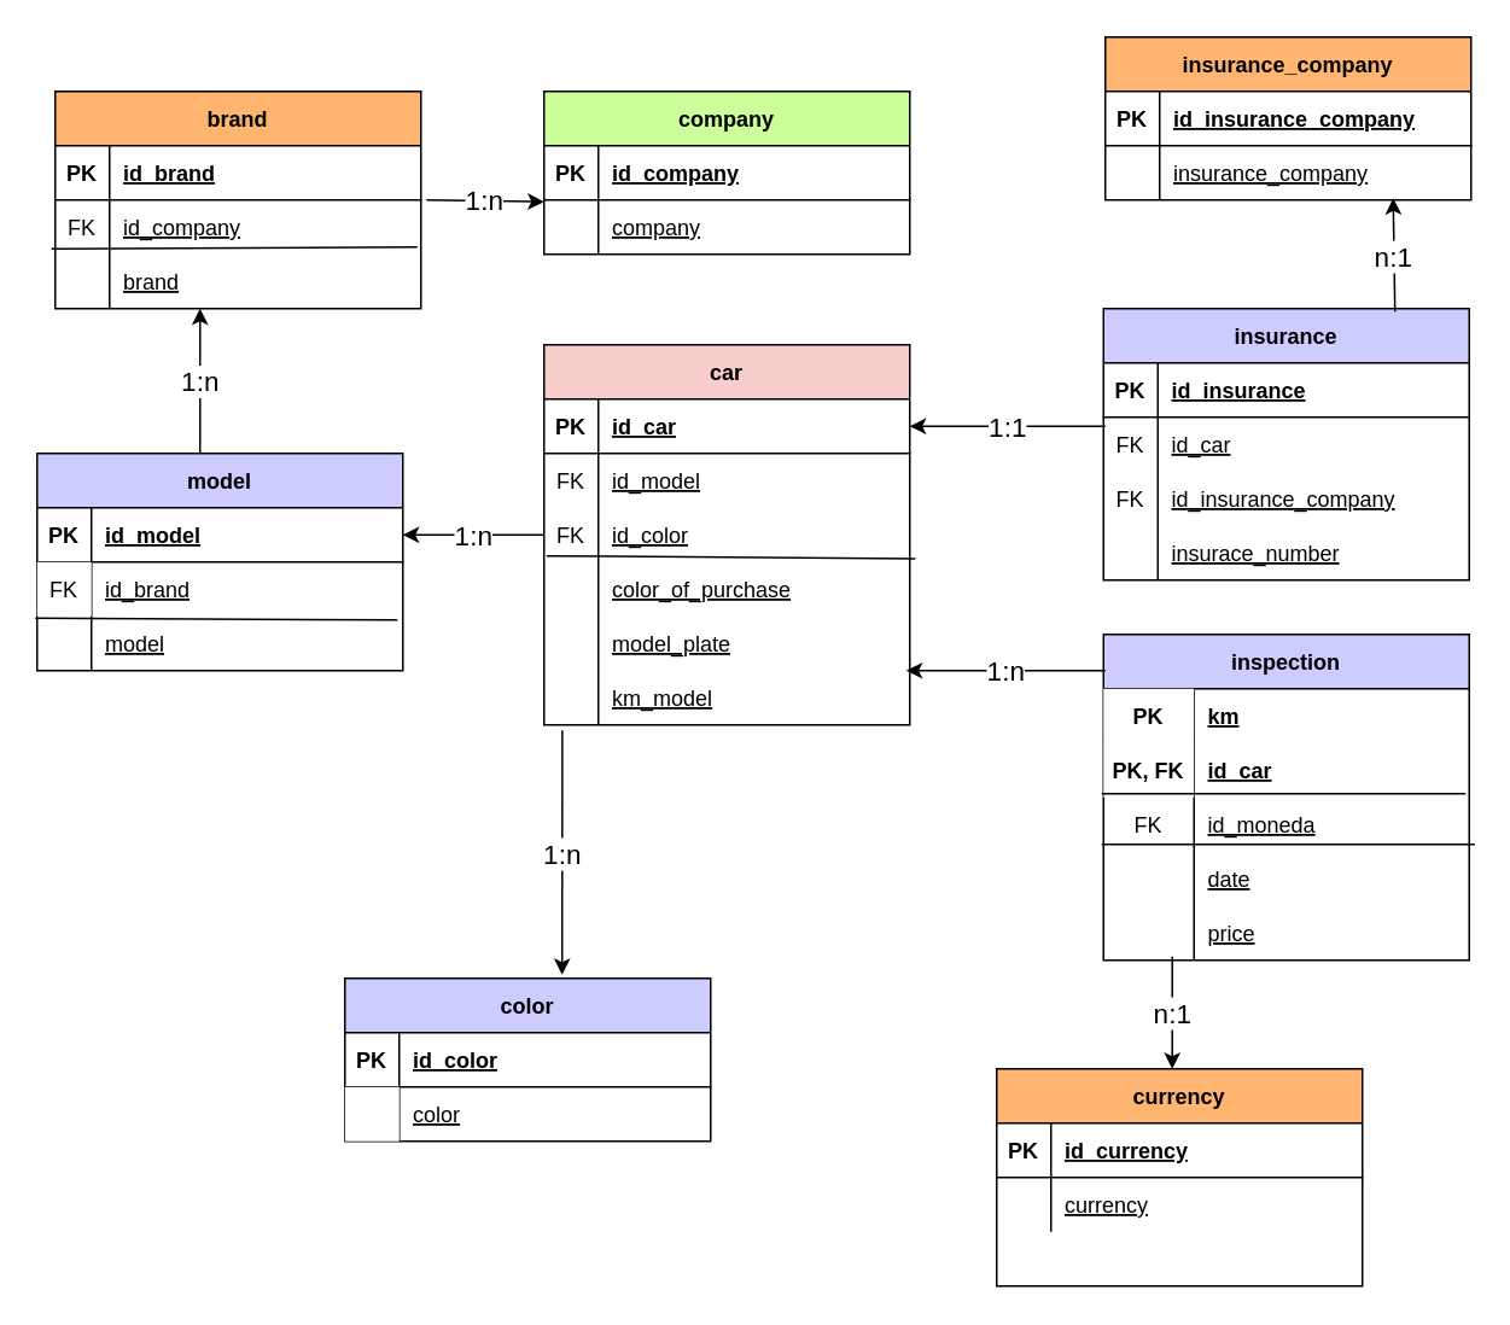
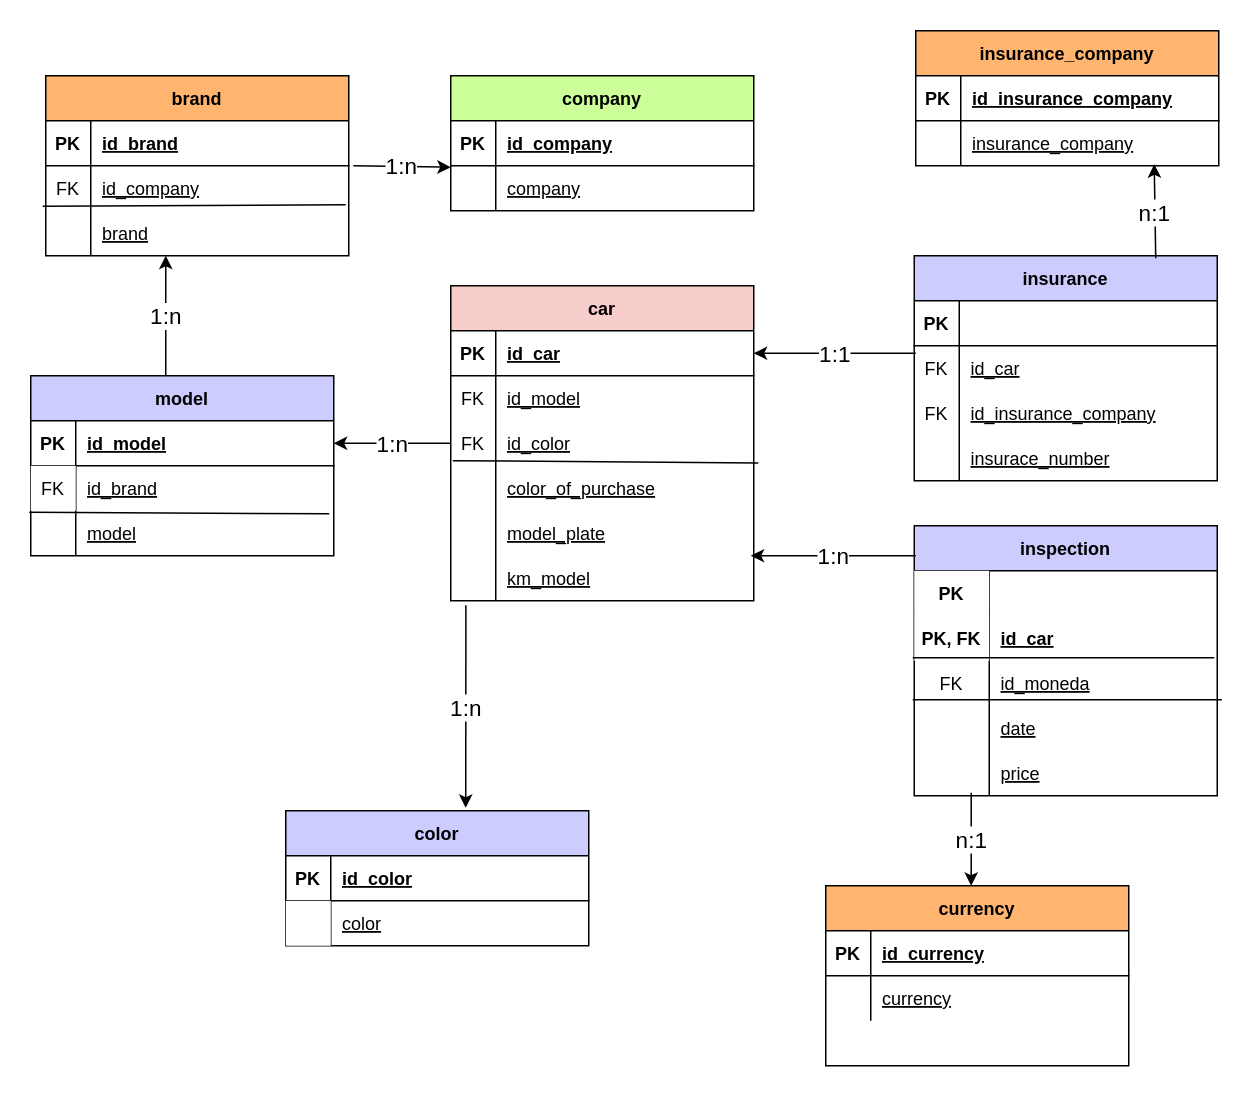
- <mxCell id="36" value="id_insurance" style="shape=partialRectangle;overflow=hidden;connectable=0;fillColor=none;top=0;left=0;bottom=0;right=0;align=left;spacingLeft=6;fontStyle=5;" parent="34" vertex="1"><mxGeometry x="30" width="172" height="30" as="geometry"><mxRectangle width="172" height="30" as="alternateBounds" /></mxGeometry></mxCell>
- <mxCell id="50" value="km" style="shape=partialRectangle;overflow=hidden;connectable=0;fillColor=none;top=0;left=0;bottom=0;right=0;align=left;spacingLeft=6;fontStyle=5" parent="48" vertex="1"><mxGeometry x="50" width="152" height="30" as="geometry"><mxRectangle width="152" height="30" as="alternateBounds" /></mxGeometry></mxCell>
